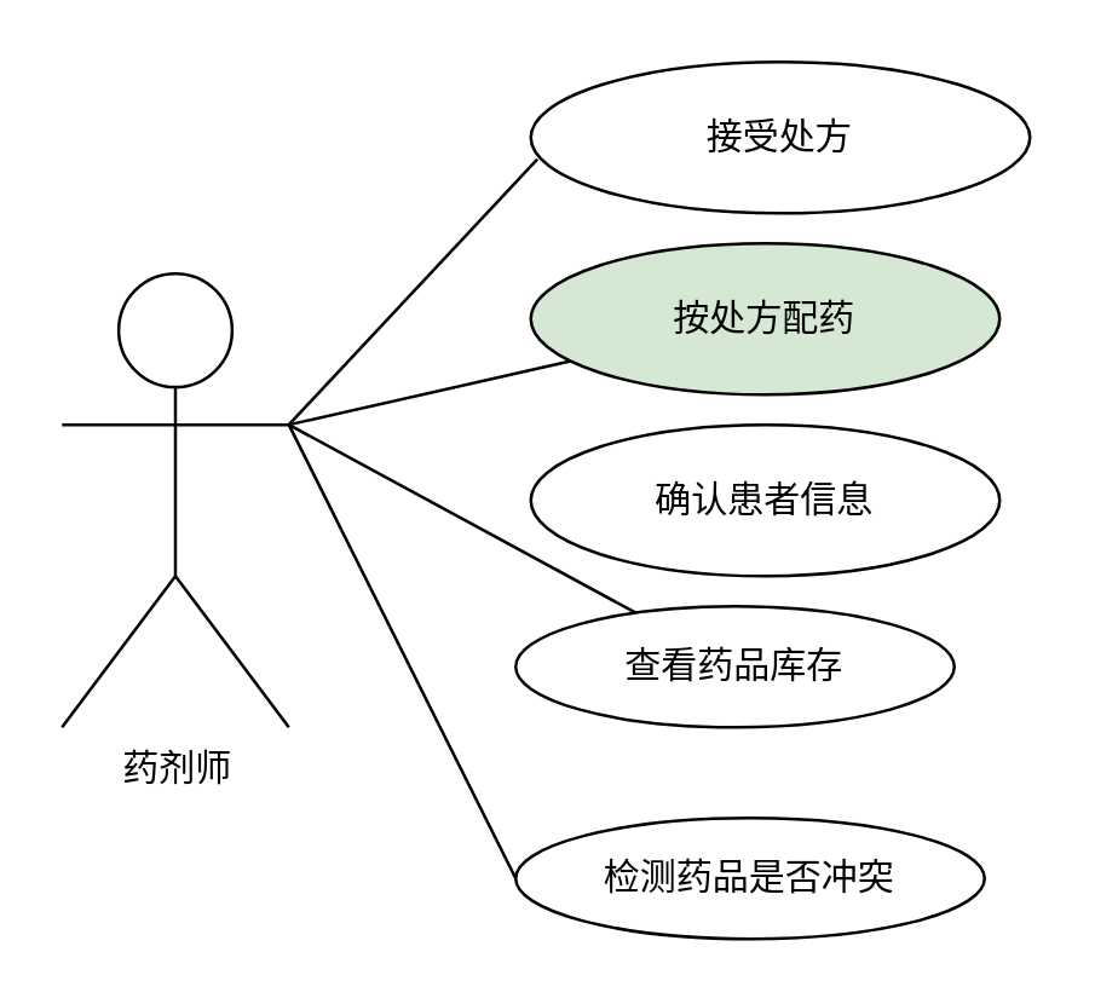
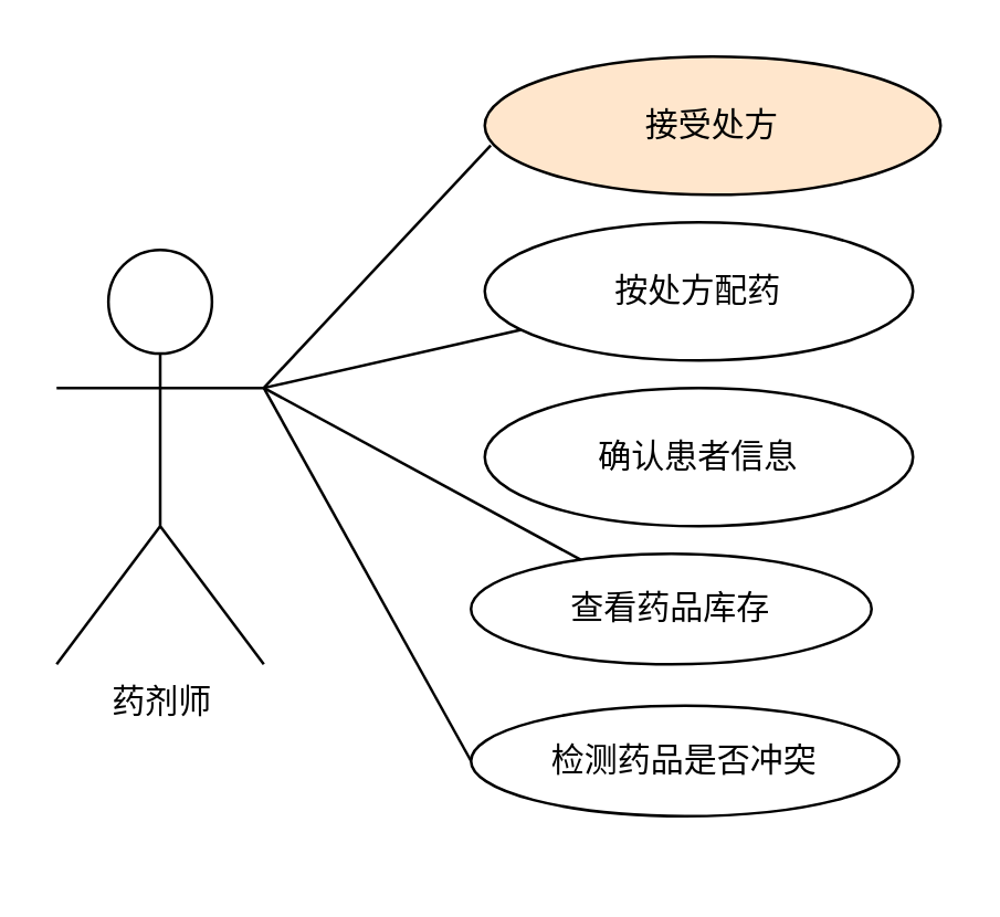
- <mxCell id="3" value="接受处方" style="ellipse;whiteSpace=wrap;html=1;" parent="1" vertex="1"><mxGeometry x="175" y="20" width="165" height="50" as="geometry" /></mxCell>
+ <mxCell id="3" value="接受处方" style="ellipse;whiteSpace=wrap;html=1;fillColor=#ffe6cc;" parent="1" vertex="1"><mxGeometry x="175" y="20" width="165" height="50" as="geometry" /></mxCell>
- <mxCell id="4" value="按处方配药" style="ellipse;whiteSpace=wrap;html=1;fillColor=#d5e8d4;" parent="1" vertex="1"><mxGeometry x="175" y="80" width="155" height="50" as="geometry" /></mxCell>
+ <mxCell id="4" value="按处方配药" style="ellipse;whiteSpace=wrap;html=1;" parent="1" vertex="1"><mxGeometry x="175" y="80" width="155" height="50" as="geometry" /></mxCell>
- <mxCell id="7" value="检测药品是否冲突" style="ellipse;whiteSpace=wrap;html=1;" parent="1" vertex="1"><mxGeometry x="170" y="270" width="155" height="40" as="geometry" /></mxCell>
+ <mxCell id="7" value="检测药品是否冲突" style="ellipse;whiteSpace=wrap;html=1;" parent="1" vertex="1"><mxGeometry x="170" y="255" width="155" height="40" as="geometry" /></mxCell>
